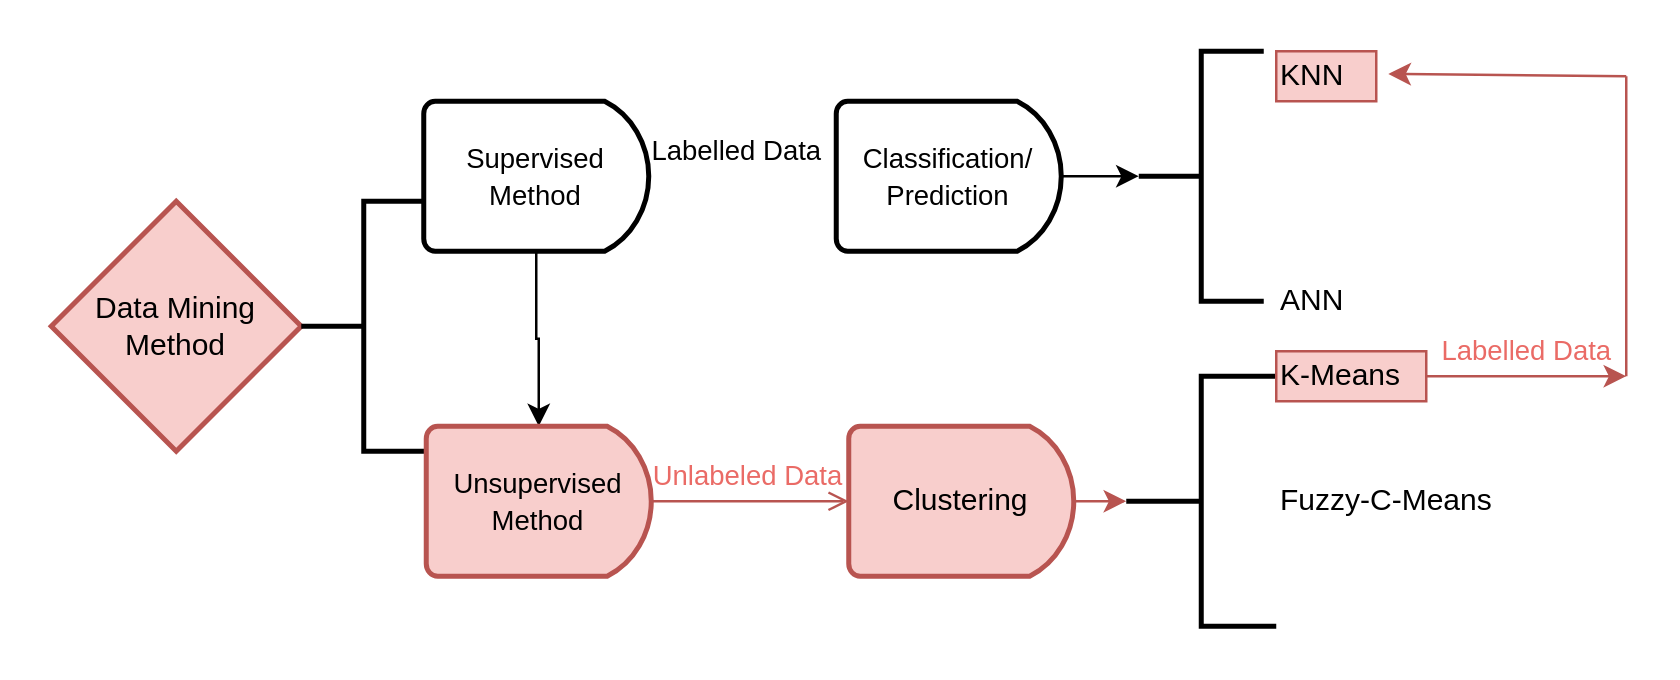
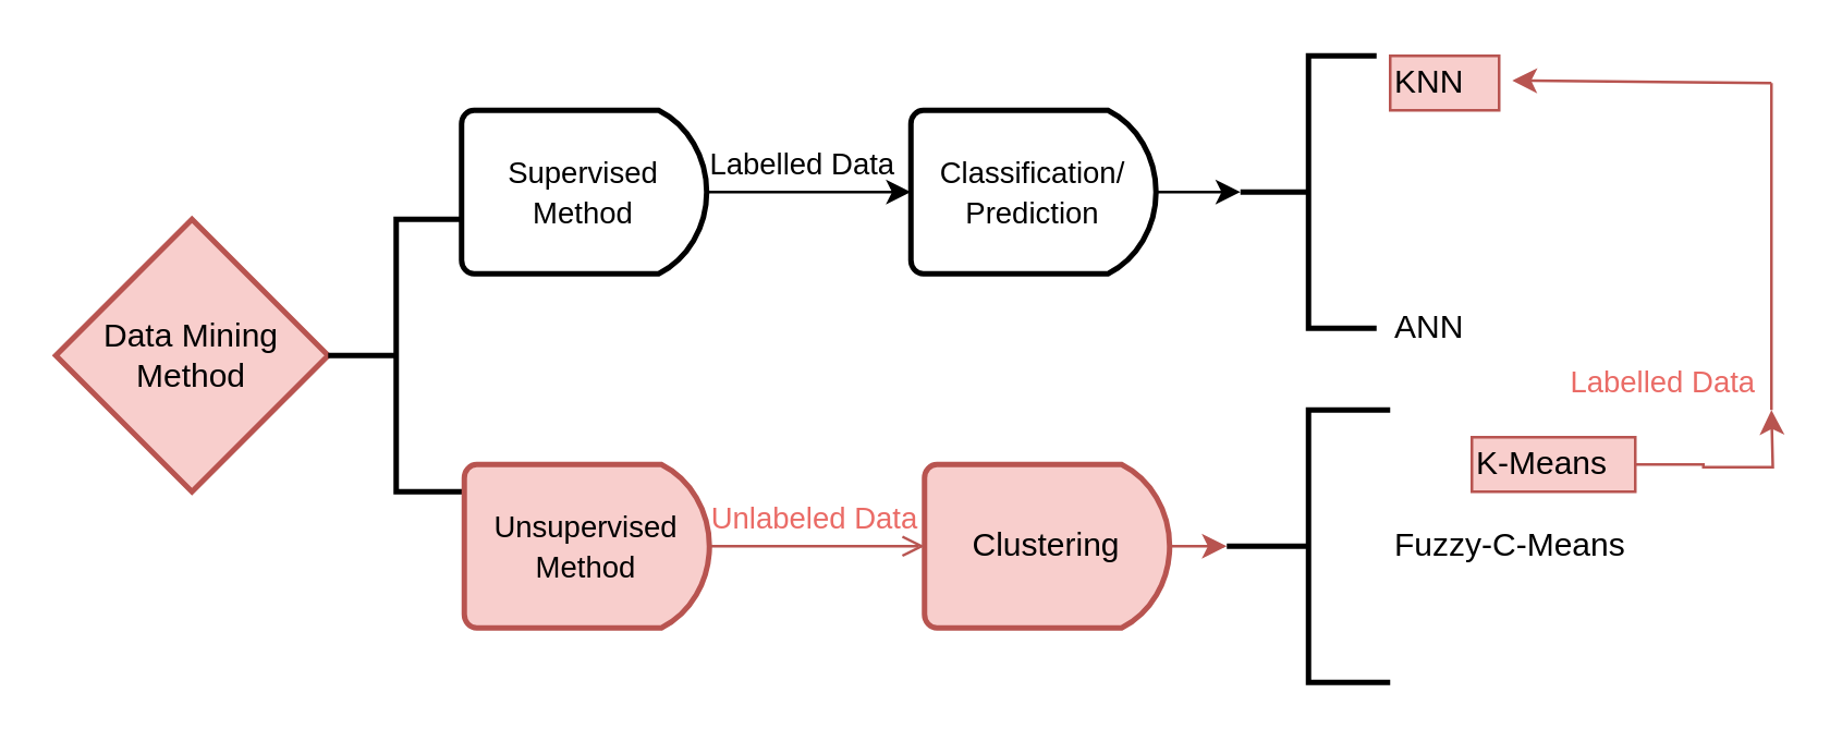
- <mxCell id="4" value="" style="edgeStyle=orthogonalEdgeStyle;rounded=0;orthogonalLoop=1;jettySize=auto;html=1;" parent="1" source="5" target="9" edge="1"><mxGeometry relative="1" as="geometry" /></mxCell>
+ <mxCell id="4" value="" style="edgeStyle=orthogonalEdgeStyle;rounded=0;orthogonalLoop=1;jettySize=auto;html=1;" parent="1" source="5" target="7" edge="1"><mxGeometry relative="1" as="geometry" /></mxCell>
- <mxCell id="15" value="K-Means" style="text;html=1;align=left;verticalAlign=middle;resizable=0;points=[];autosize=1;fillColor=#f8cecc;strokeColor=#b85450;" parent="1" vertex="1"><mxGeometry x="510" y="140" width="60" height="20" as="geometry" /></mxCell>
+ <mxCell id="15" value="K-Means" style="text;html=1;align=left;verticalAlign=middle;resizable=0;points=[];autosize=1;fillColor=#f8cecc;strokeColor=#b85450;" parent="1" vertex="1"><mxGeometry x="540" y="160" width="60" height="20" as="geometry" /></mxCell>
